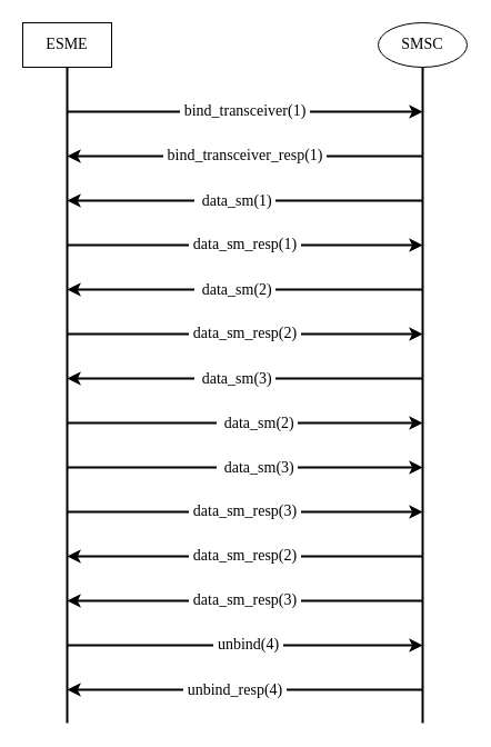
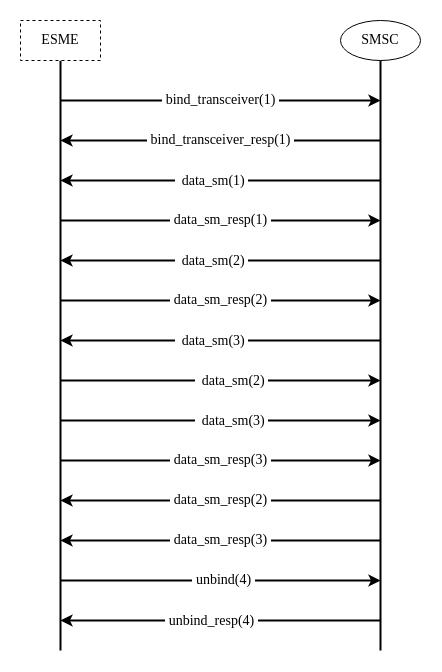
- <mxCell id="5" value="ESME" style="rounded=0;whiteSpace=wrap;html=1;fontFamily=Times New Roman;fontSize=14;" vertex="1" parent="1"><mxGeometry x="20" y="20" width="80" height="40" as="geometry" /></mxCell>
+ <mxCell id="5" value="ESME" style="rounded=0;whiteSpace=wrap;html=1;fontFamily=Times New Roman;fontSize=14;dashed=1;" vertex="1" parent="1"><mxGeometry x="20" y="20" width="80" height="40" as="geometry" /></mxCell>
